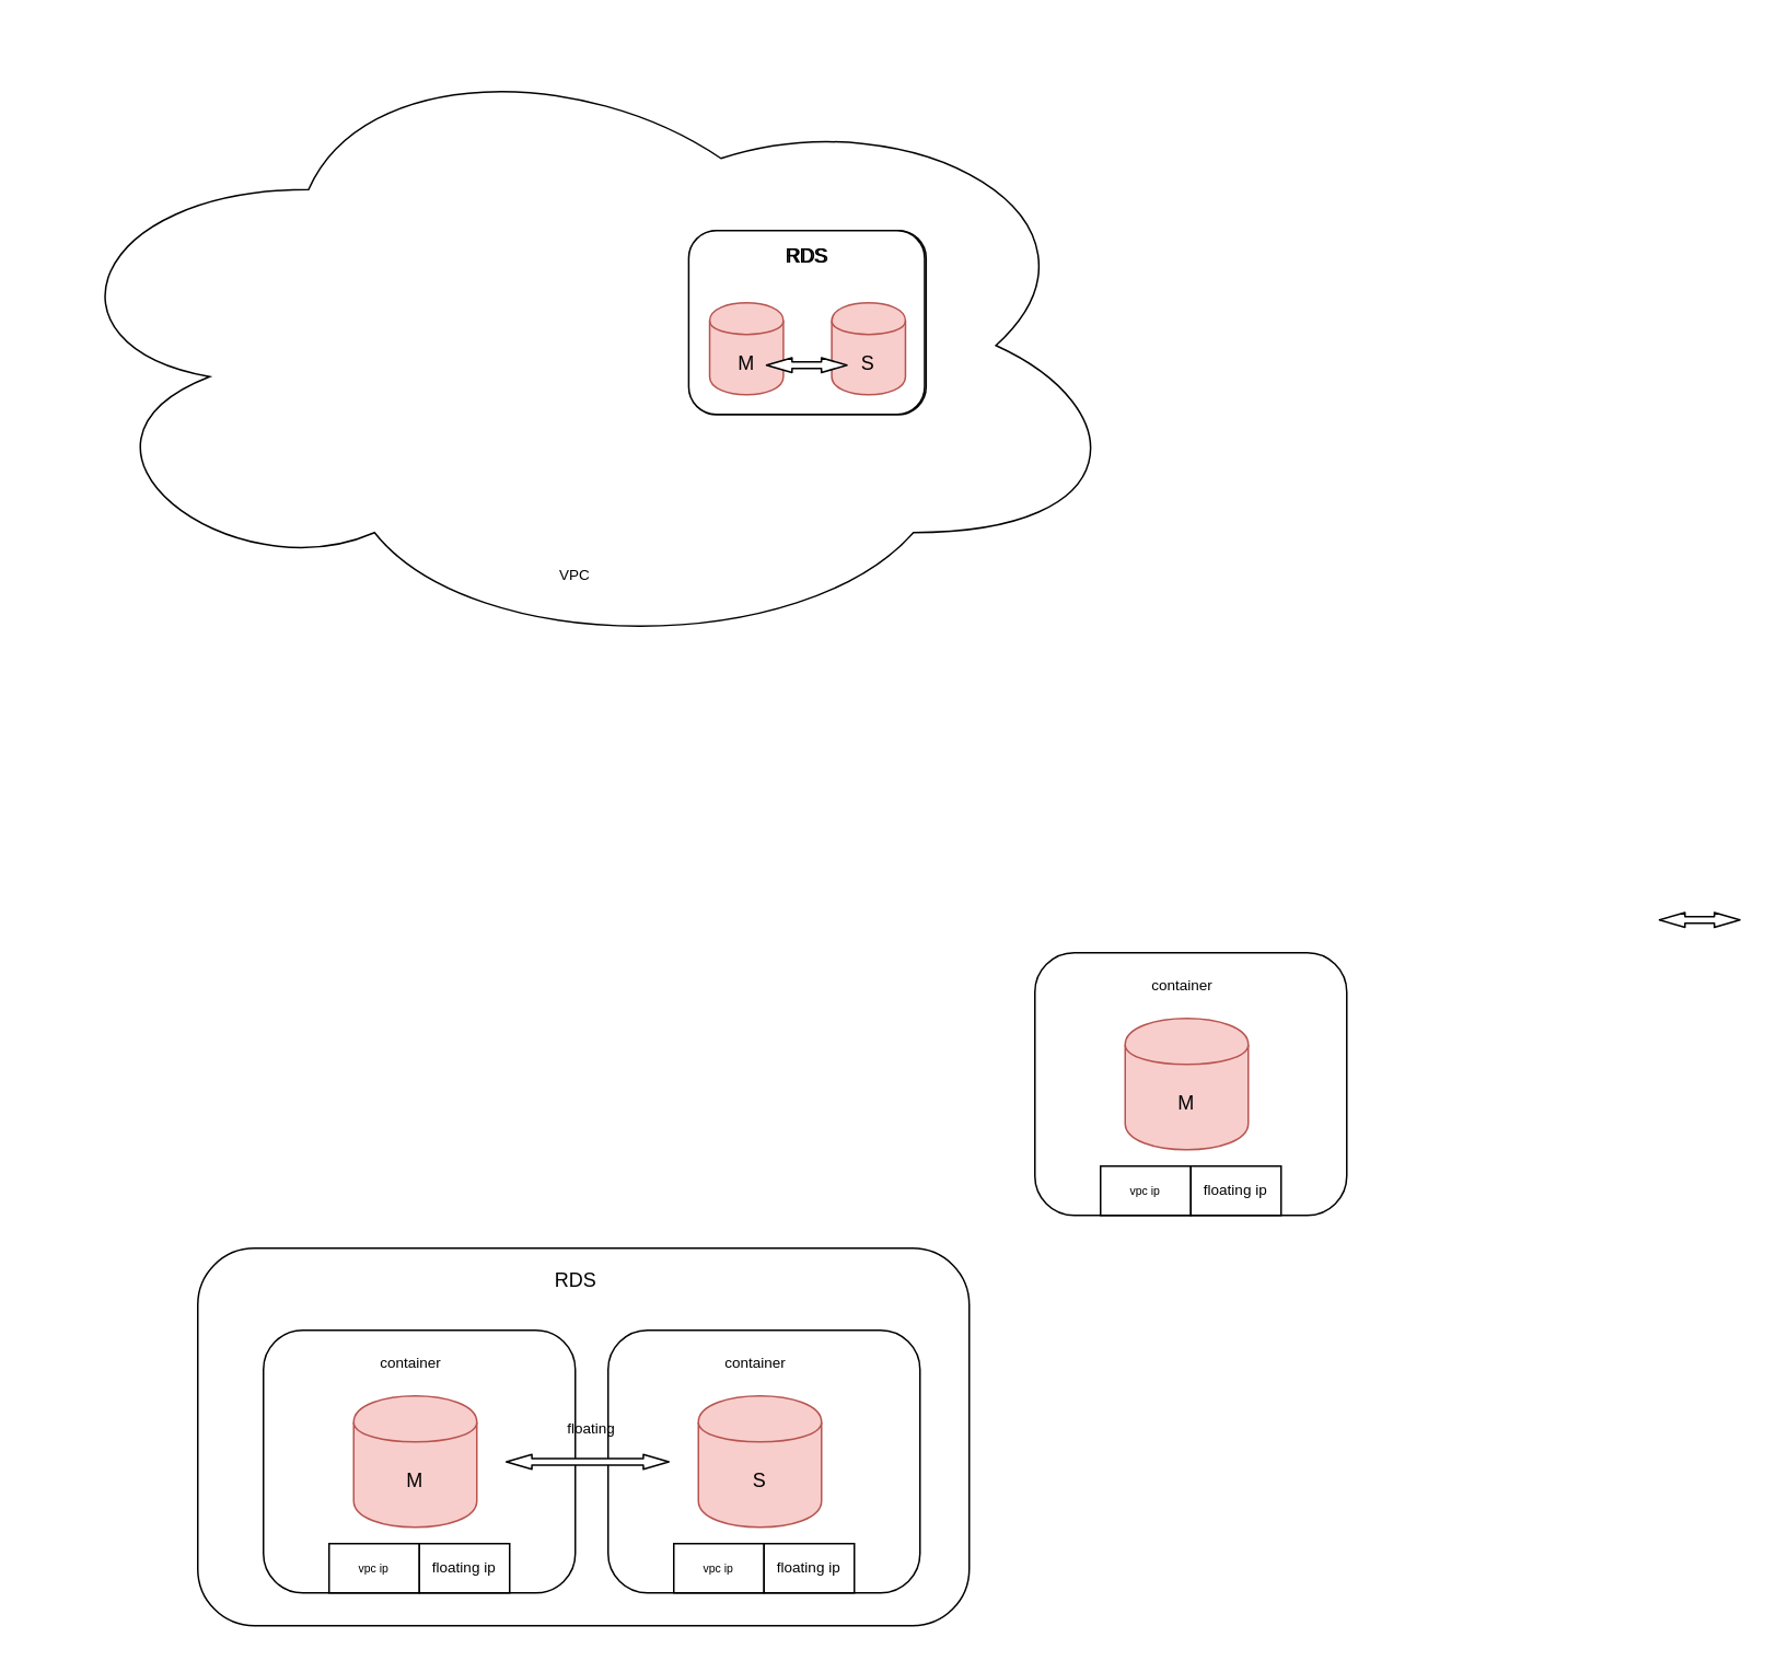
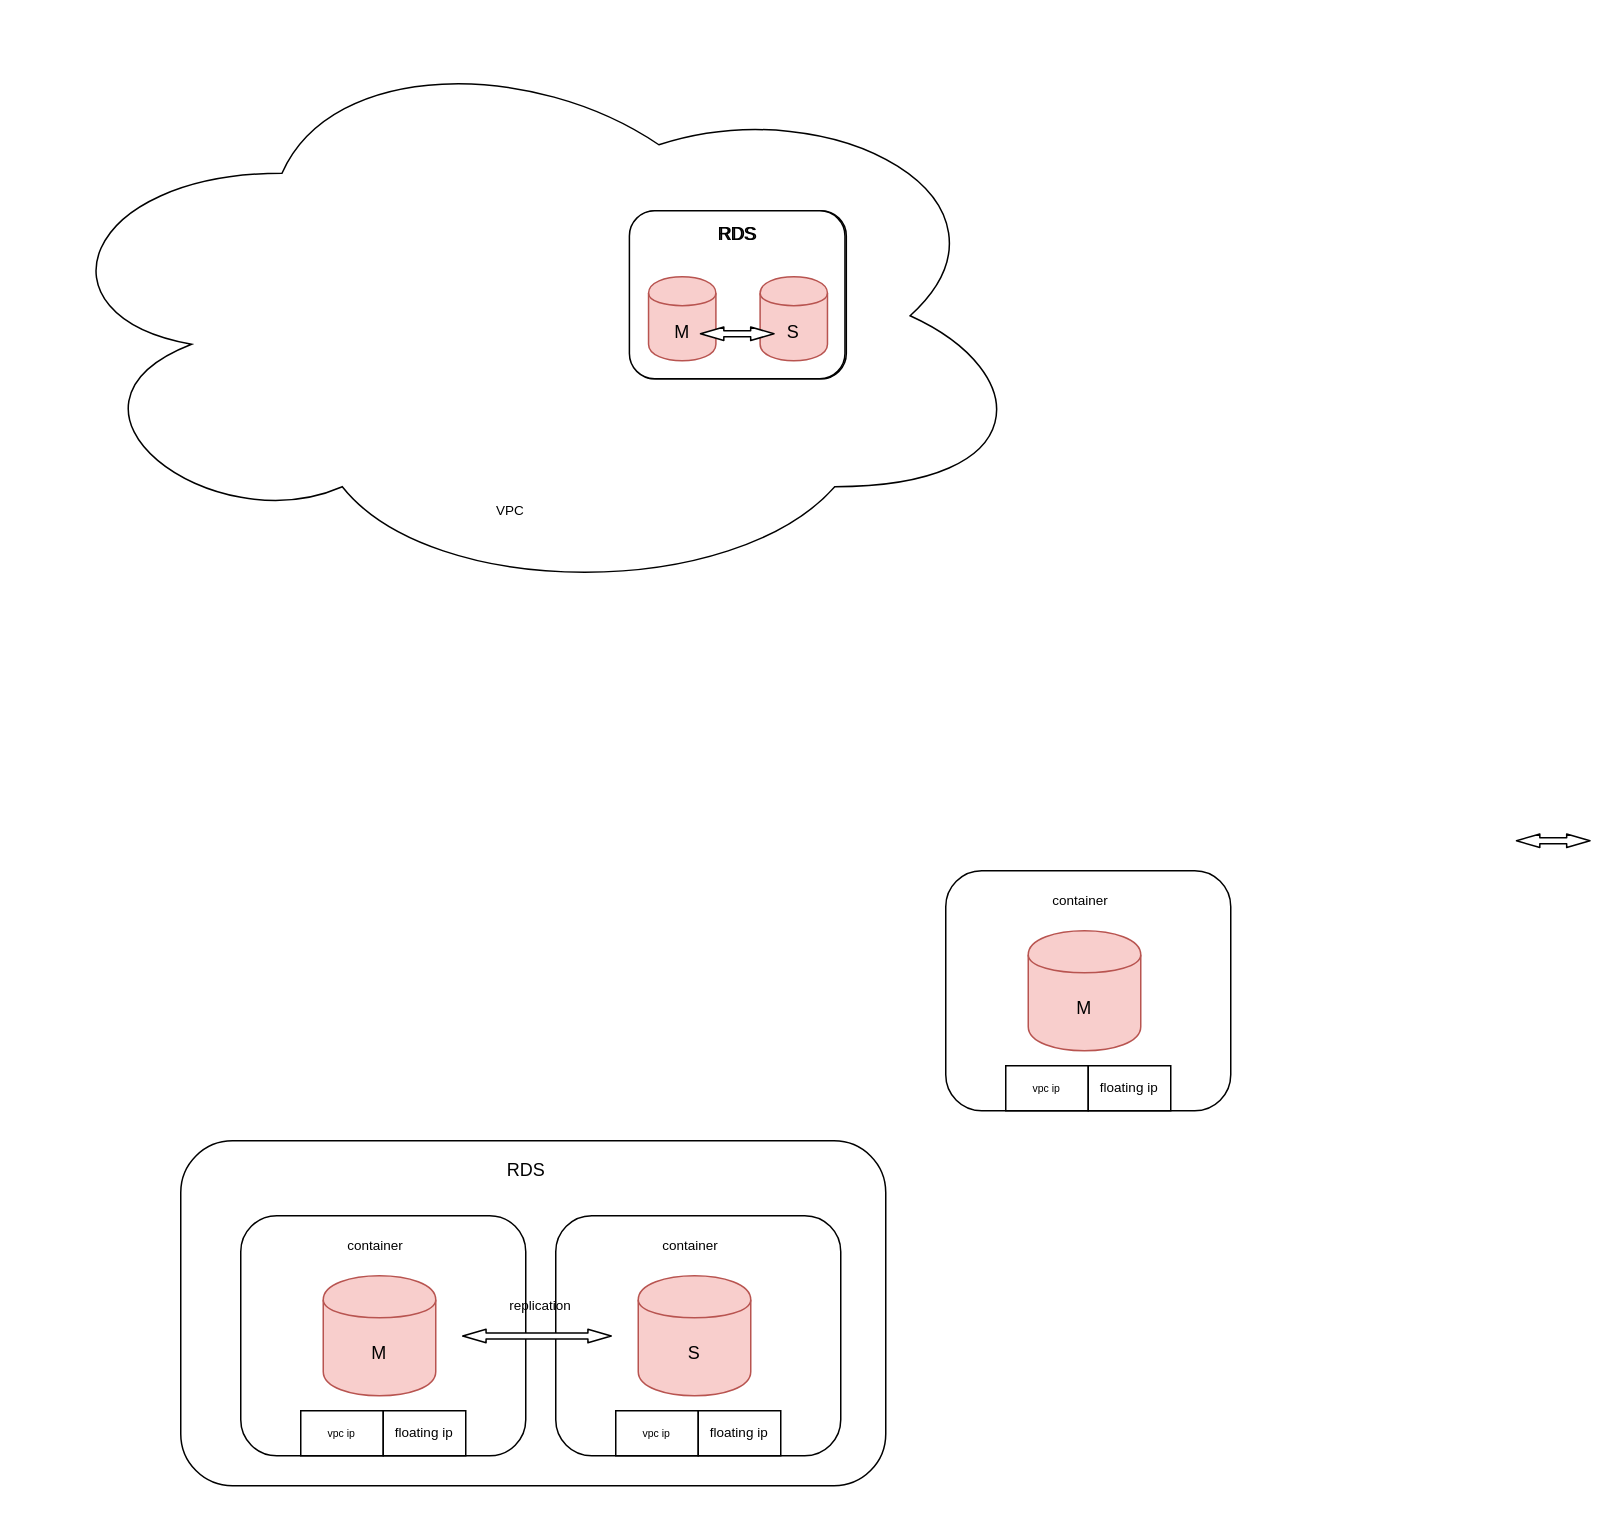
- <mxCell id="4" value="VPC" style="text;html=1;strokeColor=none;fillColor=none;align=center;verticalAlign=middle;whiteSpace=wrap;rounded=0;fontSize=9;" parent="1" vertex="1"><mxGeometry x="330" y="340" width="40" height="20" as="geometry" /></mxCell>
+ <mxCell id="4" value="VPC" style="text;html=1;strokeColor=none;fillColor=none;align=center;verticalAlign=middle;whiteSpace=wrap;rounded=0;fontSize=9;" parent="1" vertex="1"><mxGeometry x="320" y="330" width="40" height="20" as="geometry" /></mxCell>
- <mxCell id="41" value="floating" style="text;html=1;strokeColor=none;fillColor=none;align=center;verticalAlign=middle;whiteSpace=wrap;rounded=0;fontSize=9;" parent="27" vertex="1"><mxGeometry x="180" y="50" width="40" height="20" as="geometry" /></mxCell>
+ <mxCell id="41" value="replication" style="text;html=1;strokeColor=none;fillColor=none;align=center;verticalAlign=middle;whiteSpace=wrap;rounded=0;fontSize=9;" parent="27" vertex="1"><mxGeometry x="180" y="50" width="40" height="20" as="geometry" /></mxCell>
